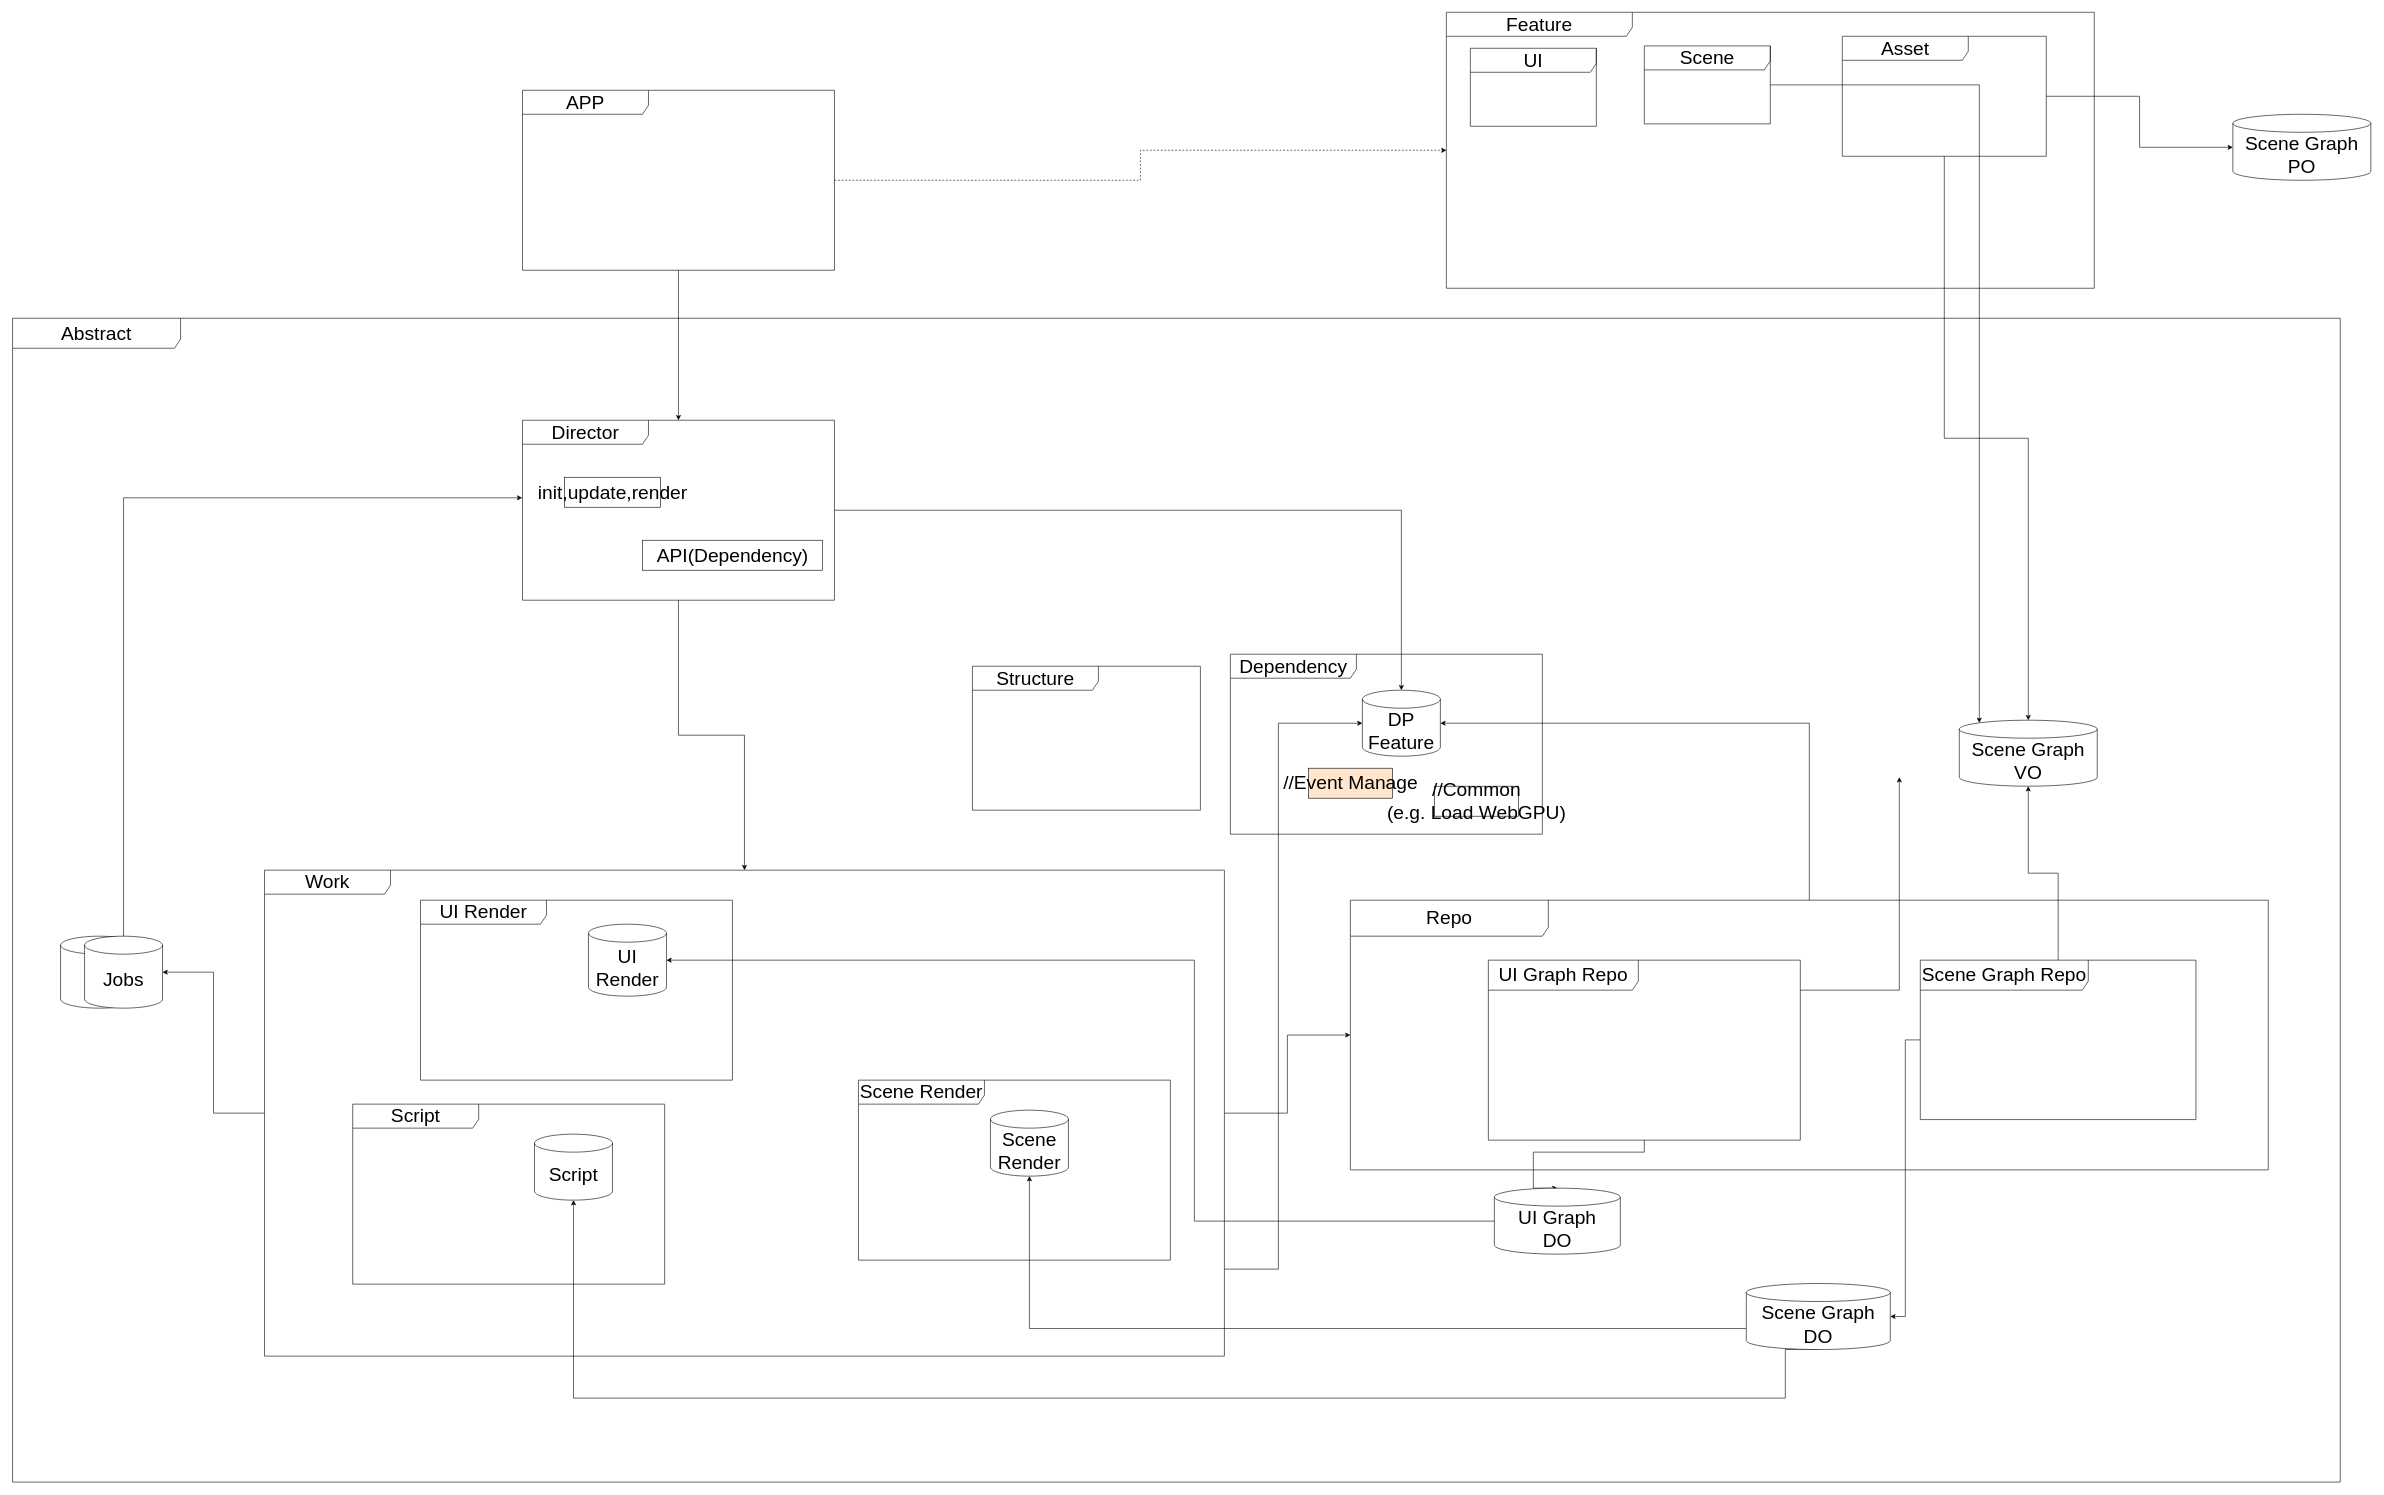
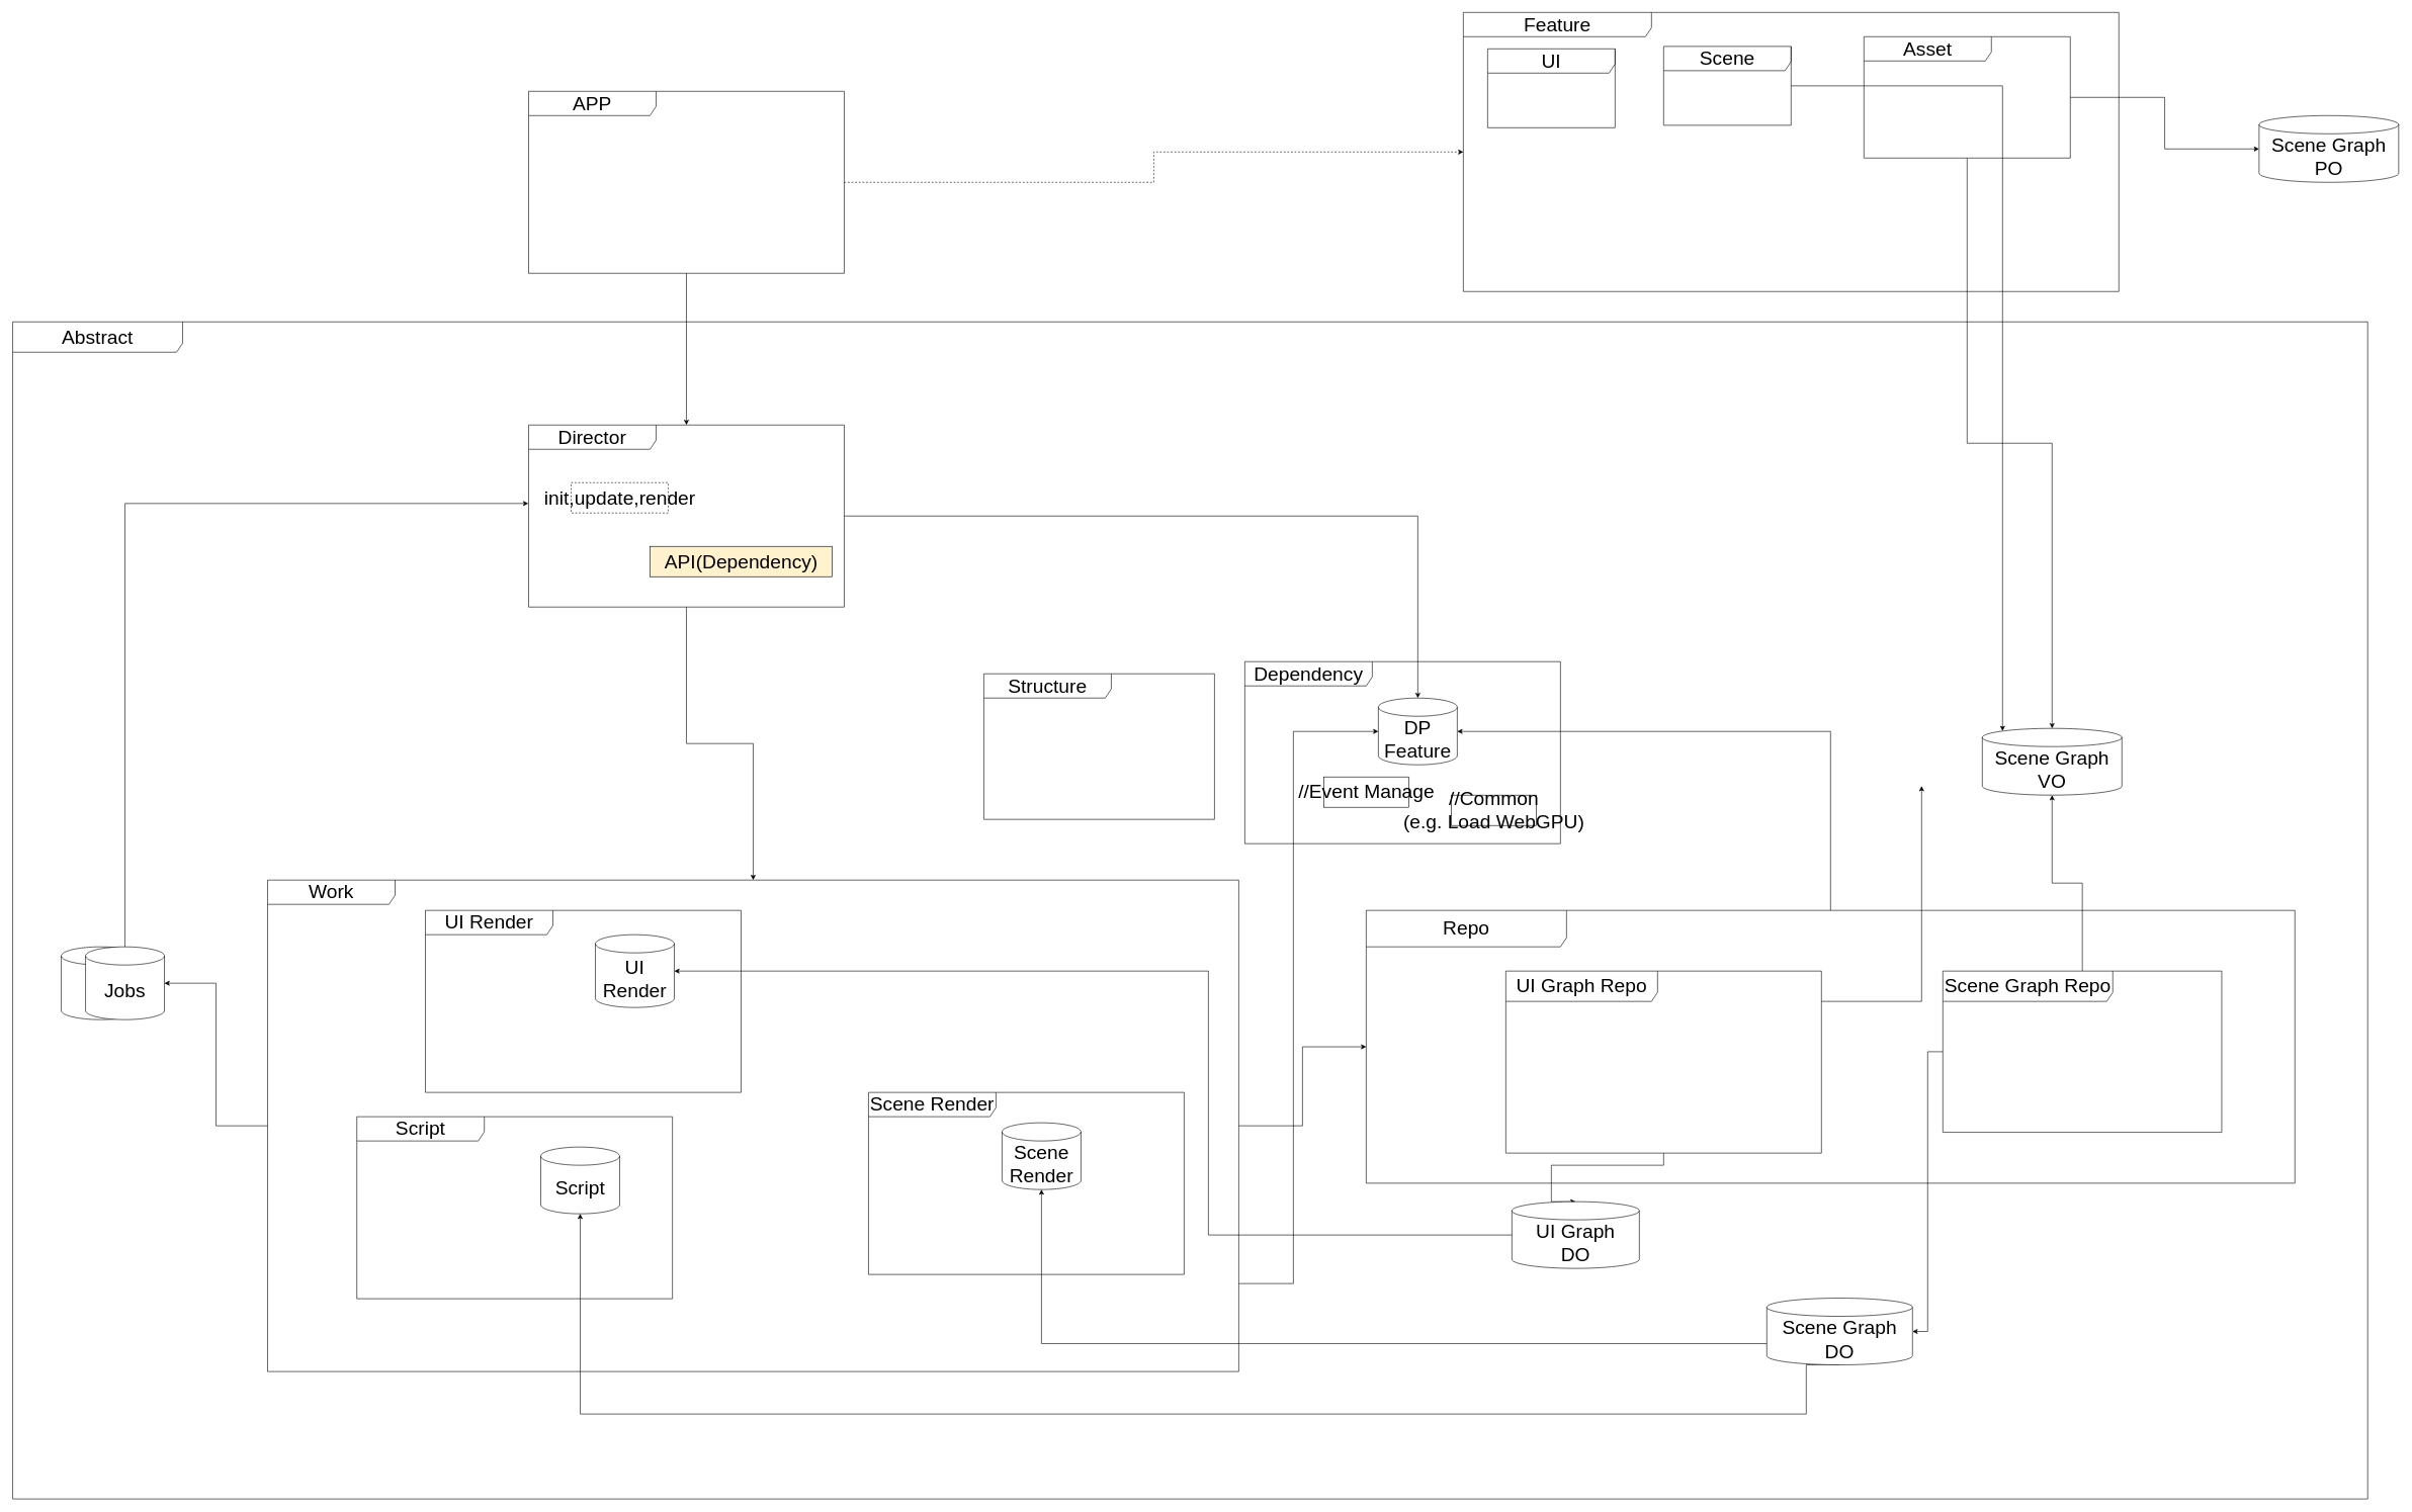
- <mxCell id="29" value="init,update,render" style="html=1;fontSize=32;" parent="1" vertex="1"><mxGeometry x="940" y="795" width="160" height="50" as="geometry" /></mxCell>
+ <mxCell id="29" value="init,update,render" style="html=1;fontSize=32;dashed=1;" parent="1" vertex="1"><mxGeometry x="940" y="795" width="160" height="50" as="geometry" /></mxCell>
- <mxCell id="30" value="API(Dependency)" style="html=1;fontSize=32;" parent="1" vertex="1"><mxGeometry x="1070" y="900" width="300" height="50" as="geometry" /></mxCell>
+ <mxCell id="30" value="API(Dependency)" style="html=1;fontSize=32;fillColor=#fff2cc;" parent="1" vertex="1"><mxGeometry x="1070" y="900" width="300" height="50" as="geometry" /></mxCell>
- <mxCell id="26" value="//Event Manage" style="html=1;fontSize=32;fillColor=#ffe6cc;" parent="1" vertex="1"><mxGeometry x="2180" y="1280" width="140" height="50" as="geometry" /></mxCell>
+ <mxCell id="26" value="//Event Manage" style="html=1;fontSize=32;" parent="1" vertex="1"><mxGeometry x="2180" y="1280" width="140" height="50" as="geometry" /></mxCell>
